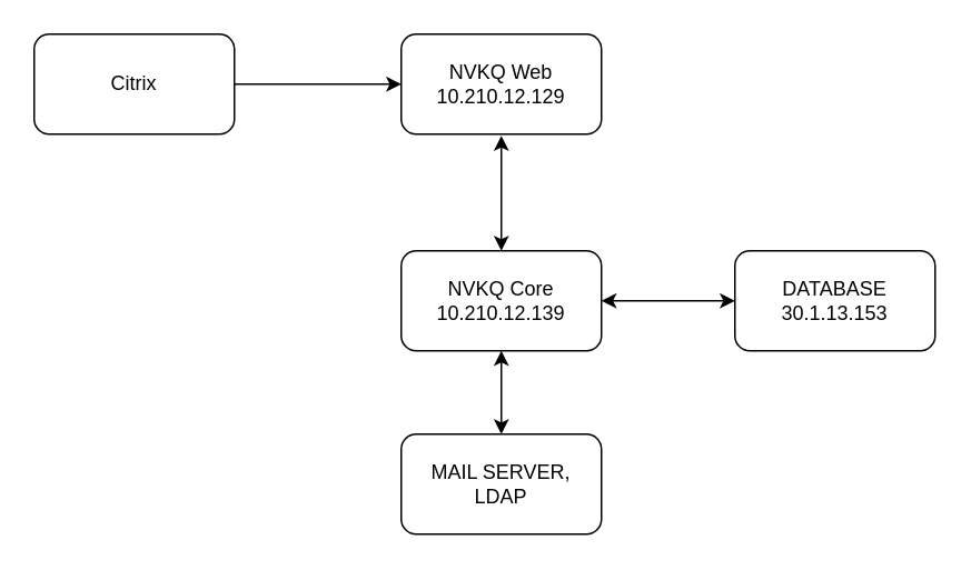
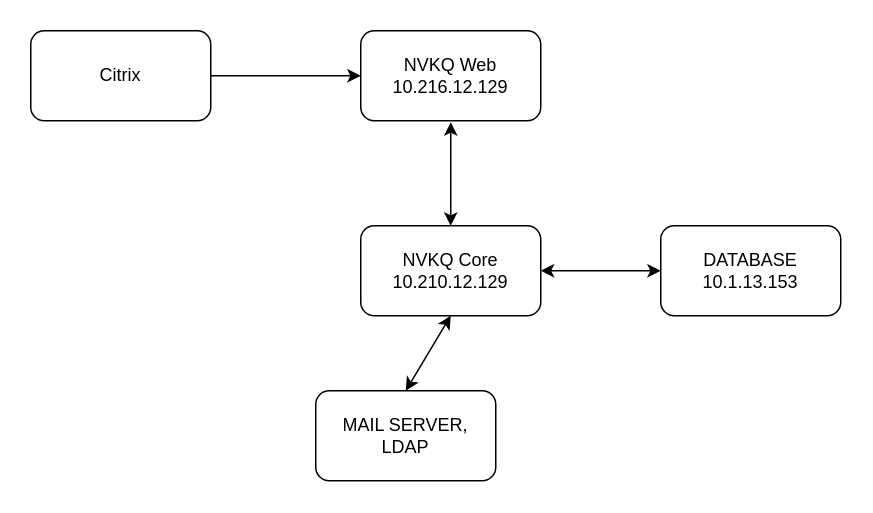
- <mxCell id="3" value="NVKQ Web&lt;br&gt;10.210.12.129" style="rounded=1;whiteSpace=wrap;html=1;" vertex="1" parent="1"><mxGeometry x="240" y="20" width="120" height="60" as="geometry" /></mxCell>
+ <mxCell id="3" value="NVKQ Web&lt;br&gt;10.216.12.129" style="rounded=1;whiteSpace=wrap;html=1;" vertex="1" parent="1"><mxGeometry x="240" y="20" width="120" height="60" as="geometry" /></mxCell>
- <mxCell id="5" value="NVKQ Core&lt;br&gt;10.210.12.139" style="rounded=1;whiteSpace=wrap;html=1;" vertex="1" parent="1"><mxGeometry x="240" y="150" width="120" height="60" as="geometry" /></mxCell>
+ <mxCell id="5" value="NVKQ Core&lt;br&gt;10.210.12.129" style="rounded=1;whiteSpace=wrap;html=1;" vertex="1" parent="1"><mxGeometry x="240" y="150" width="120" height="60" as="geometry" /></mxCell>
- <mxCell id="9" value="DATABASE&lt;br&gt;30.1.13.153" style="rounded=1;whiteSpace=wrap;html=1;" vertex="1" parent="1"><mxGeometry x="440" y="150" width="120" height="60" as="geometry" /></mxCell>
+ <mxCell id="9" value="DATABASE&lt;br&gt;10.1.13.153" style="rounded=1;whiteSpace=wrap;html=1;" vertex="1" parent="1"><mxGeometry x="440" y="150" width="120" height="60" as="geometry" /></mxCell>
- <mxCell id="7" value="MAIL SERVER,&lt;br&gt;LDAP" style="rounded=1;whiteSpace=wrap;html=1;" vertex="1" parent="1"><mxGeometry x="240" y="260" width="120" height="60" as="geometry" /></mxCell>
+ <mxCell id="7" value="MAIL SERVER,&lt;br&gt;LDAP" style="rounded=1;whiteSpace=wrap;html=1;" vertex="1" parent="1"><mxGeometry x="210" y="260" width="120" height="60" as="geometry" /></mxCell>
